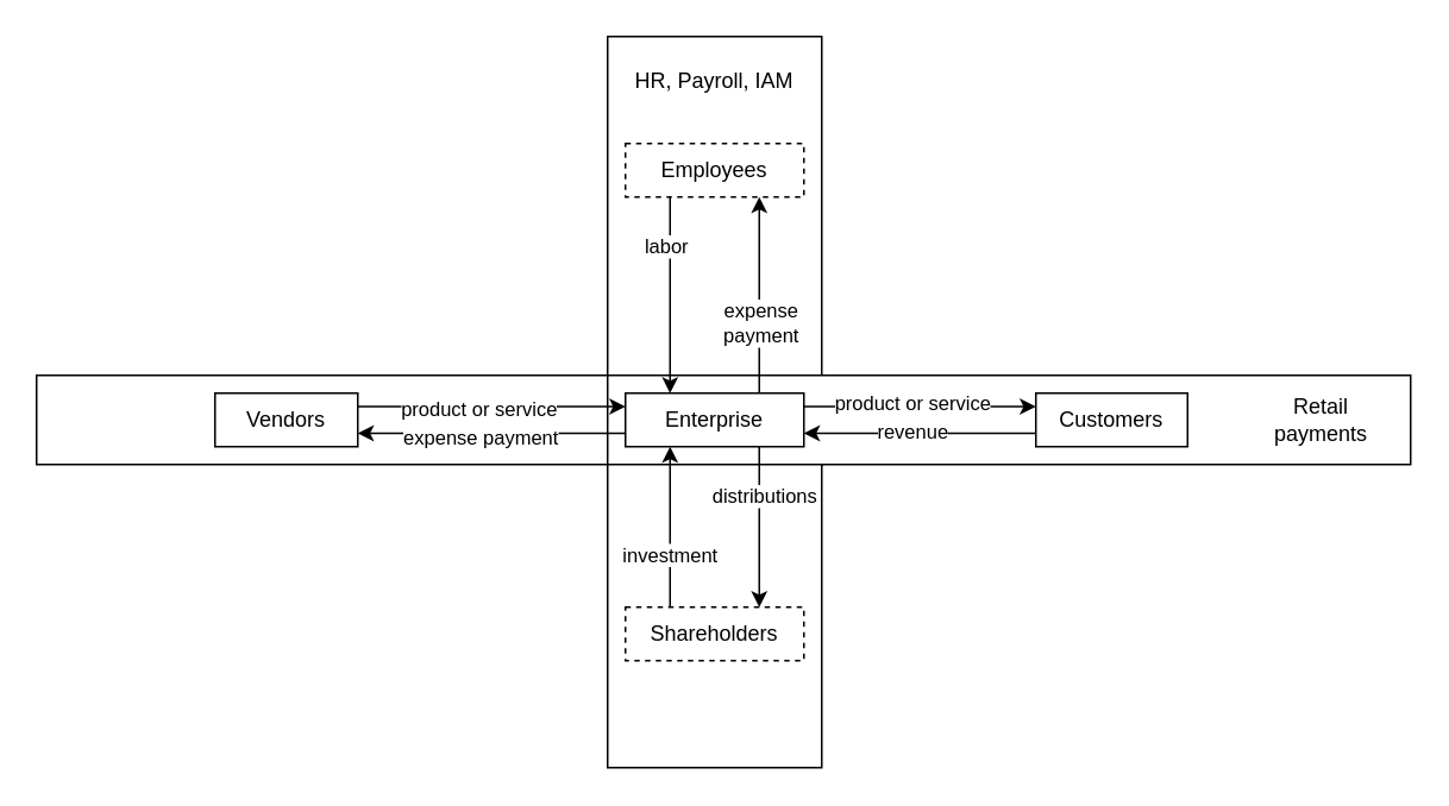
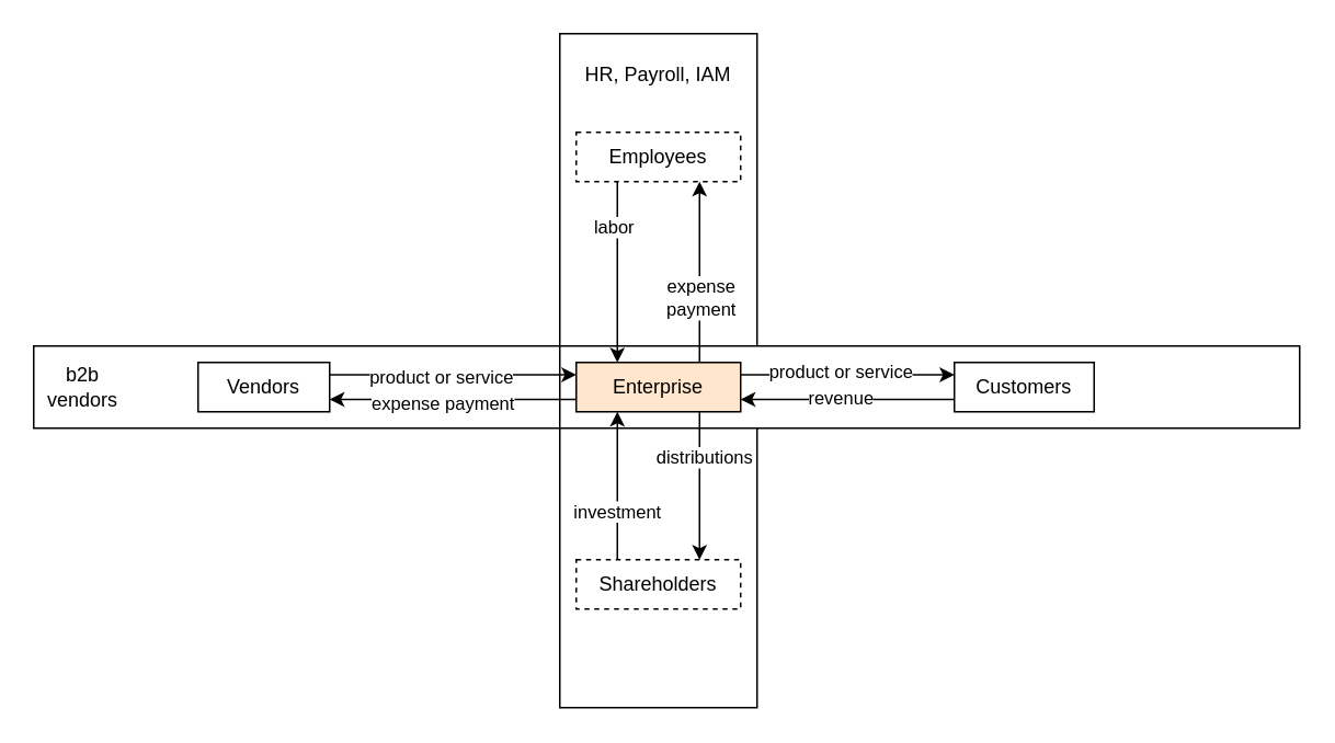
+ <mxCell id="30" value="b2b vendors" style="text;html=1;strokeColor=none;fillColor=none;align=center;verticalAlign=middle;whiteSpace=wrap;rounded=0;" vertex="1" parent="2"><mxGeometry y="200" width="60" height="30" as="geometry" /></mxCell>
- <mxCell id="9" value="Enterprise" style="rounded=0;whiteSpace=wrap;html=1;" vertex="1" parent="2"><mxGeometry x="330" y="200" width="100" height="30" as="geometry" /></mxCell>
+ <mxCell id="9" value="Enterprise" style="rounded=0;whiteSpace=wrap;html=1;fillColor=#ffe6cc;" vertex="1" parent="2"><mxGeometry x="330" y="200" width="100" height="30" as="geometry" /></mxCell>
- <mxCell id="31" value="Retail payments" style="text;html=1;strokeColor=none;fillColor=none;align=center;verticalAlign=middle;whiteSpace=wrap;rounded=0;" vertex="1" parent="2"><mxGeometry x="690" y="200" width="60" height="30" as="geometry" /></mxCell>
